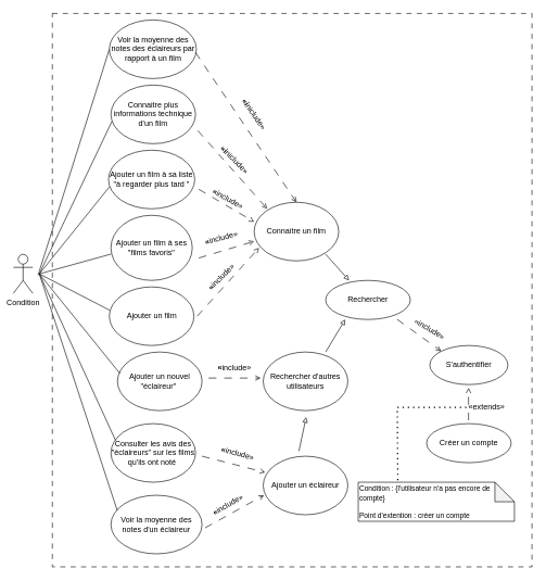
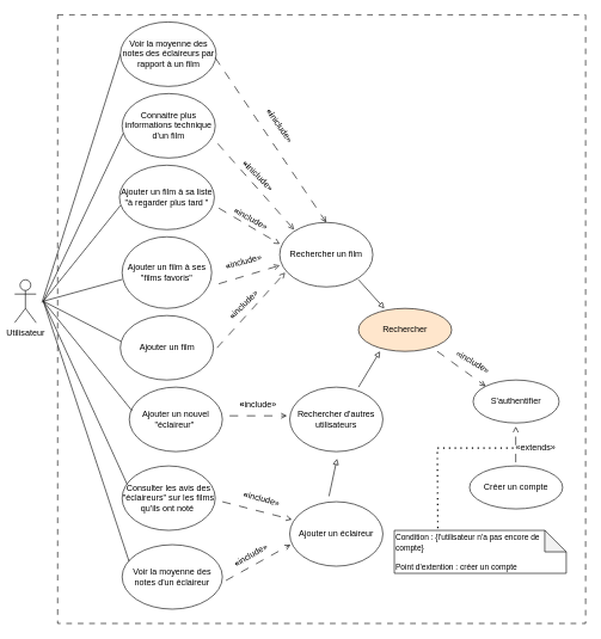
- <mxCell id="6" value="Connaitre un film" style="ellipse;whiteSpace=wrap;html=1;" parent="1" vertex="1"><mxGeometry x="390" y="310" width="130" height="90" as="geometry" /></mxCell>
+ <mxCell id="6" value="Rechercher un film" style="ellipse;whiteSpace=wrap;html=1;" parent="1" vertex="1"><mxGeometry x="390" y="310" width="130" height="90" as="geometry" /></mxCell>
- <mxCell id="20" value="Rechercher" style="ellipse;whiteSpace=wrap;html=1;" parent="1" vertex="1"><mxGeometry x="500" y="430" width="130" height="60" as="geometry" /></mxCell>
+ <mxCell id="20" value="Rechercher" style="ellipse;whiteSpace=wrap;html=1;fillColor=#ffe6cc;" parent="1" vertex="1"><mxGeometry x="500" y="430" width="130" height="60" as="geometry" /></mxCell>
- <mxCell id="39" value="Condition" style="shape=umlActor;verticalLabelPosition=bottom;verticalAlign=top;html=1;outlineConnect=0;" parent="1" vertex="1"><mxGeometry x="20" y="390" width="30" height="60" as="geometry" /></mxCell>
+ <mxCell id="39" value="Utilisateur" style="shape=umlActor;verticalLabelPosition=bottom;verticalAlign=top;html=1;outlineConnect=0;" parent="1" vertex="1"><mxGeometry x="20" y="390" width="30" height="60" as="geometry" /></mxCell>
